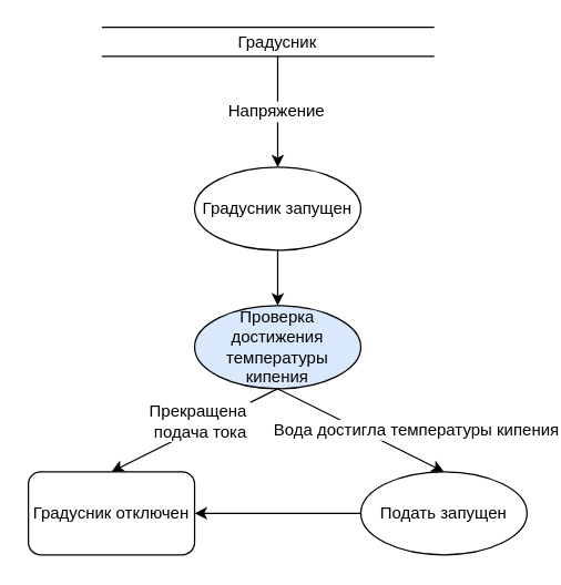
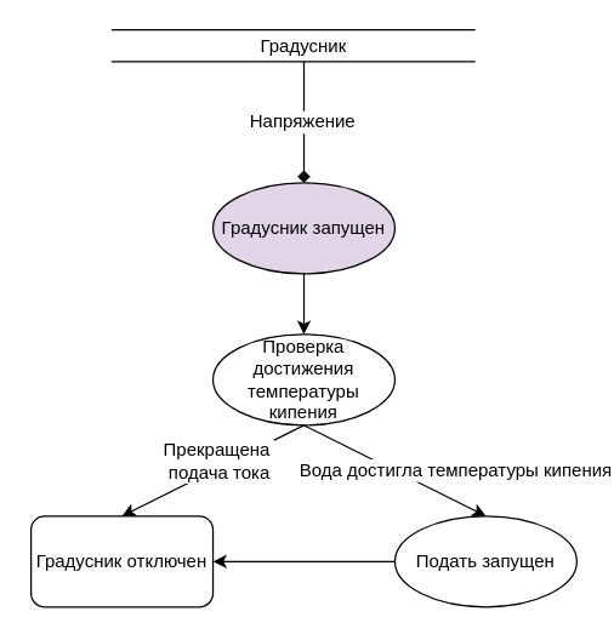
- <mxCell id="3" style="edgeStyle=orthogonalEdgeStyle;rounded=0;orthogonalLoop=1;jettySize=auto;html=1;exitX=0.5;exitY=1;exitDx=0;exitDy=0;entryX=0.5;entryY=0;entryDx=0;entryDy=0;" edge="1" parent="1" source="5" target="7"><mxGeometry relative="1" as="geometry"><mxPoint x="200" y="70" as="targetPoint" /></mxGeometry></mxCell>
+ <mxCell id="3" style="edgeStyle=orthogonalEdgeStyle;rounded=0;orthogonalLoop=1;jettySize=auto;html=1;exitX=0.5;exitY=1;exitDx=0;exitDy=0;entryX=0.5;entryY=0;entryDx=0;entryDy=0;endArrow=diamond;" edge="1" parent="1" source="5" target="7"><mxGeometry relative="1" as="geometry"><mxPoint x="200" y="70" as="targetPoint" /></mxGeometry></mxCell>
- <mxCell id="7" value="Градусник запущен" style="ellipse;whiteSpace=wrap;html=1;" vertex="1" parent="1"><mxGeometry x="140" y="120" width="120" height="60" as="geometry" /></mxCell>
+ <mxCell id="7" value="Градусник запущен" style="ellipse;whiteSpace=wrap;html=1;fillColor=#e1d5e7;" vertex="1" parent="1"><mxGeometry x="140" y="120" width="120" height="60" as="geometry" /></mxCell>
- <mxCell id="8" value="Проверка достижения температуры кипения" style="ellipse;whiteSpace=wrap;html=1;fillColor=#dae8fc;" vertex="1" parent="1"><mxGeometry x="140" y="220" width="120" height="60" as="geometry" /></mxCell>
+ <mxCell id="8" value="Проверка достижения температуры кипения" style="ellipse;whiteSpace=wrap;html=1;" vertex="1" parent="1"><mxGeometry x="140" y="220" width="120" height="60" as="geometry" /></mxCell>
